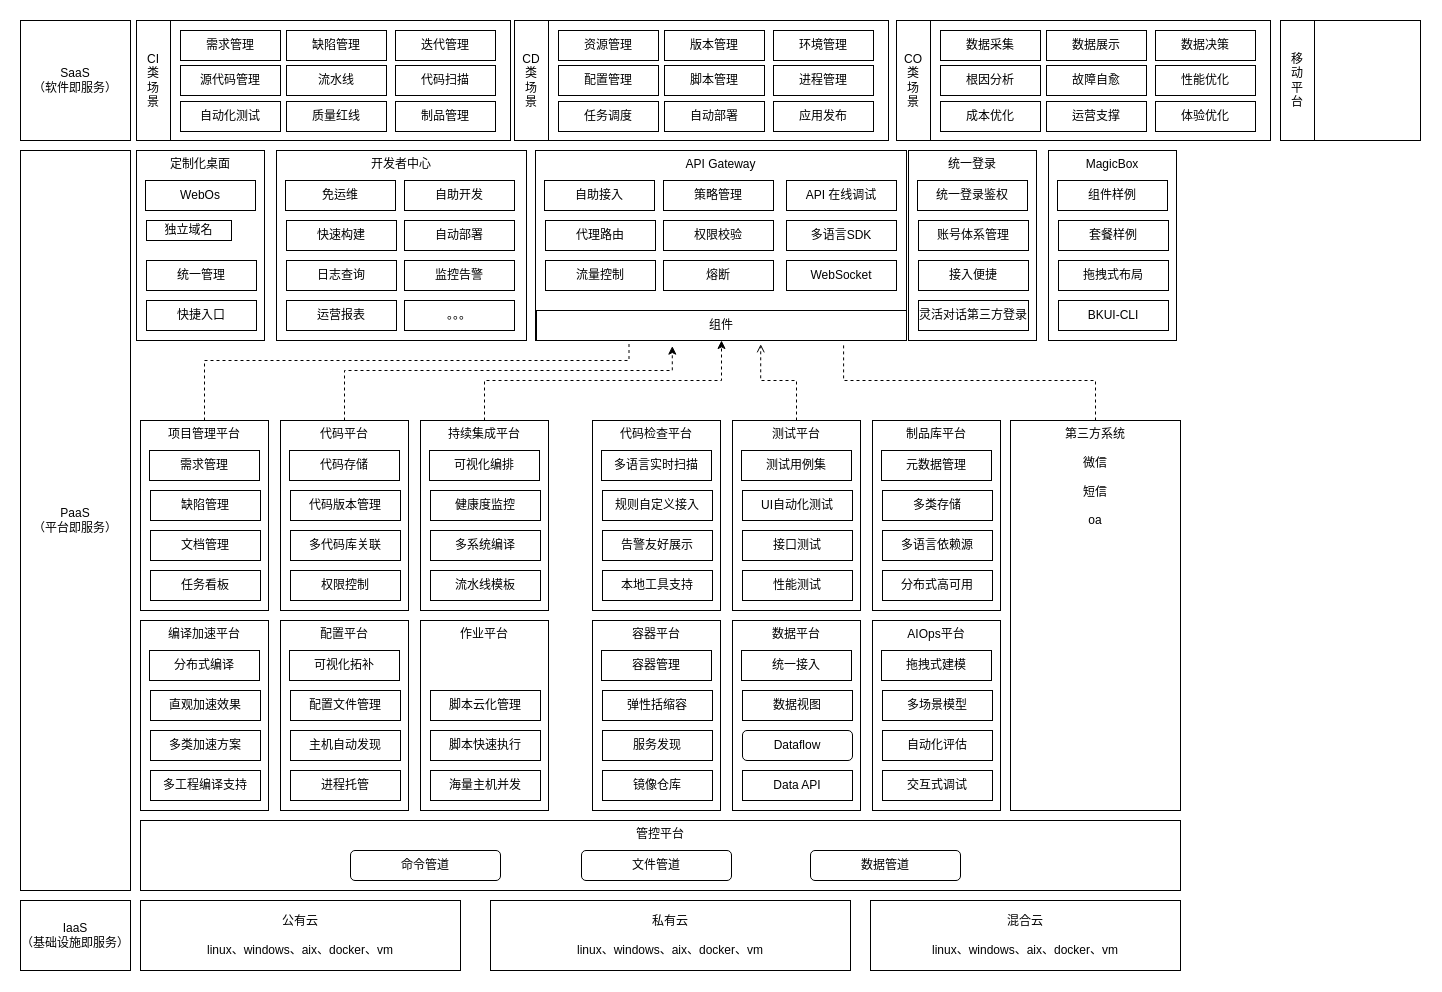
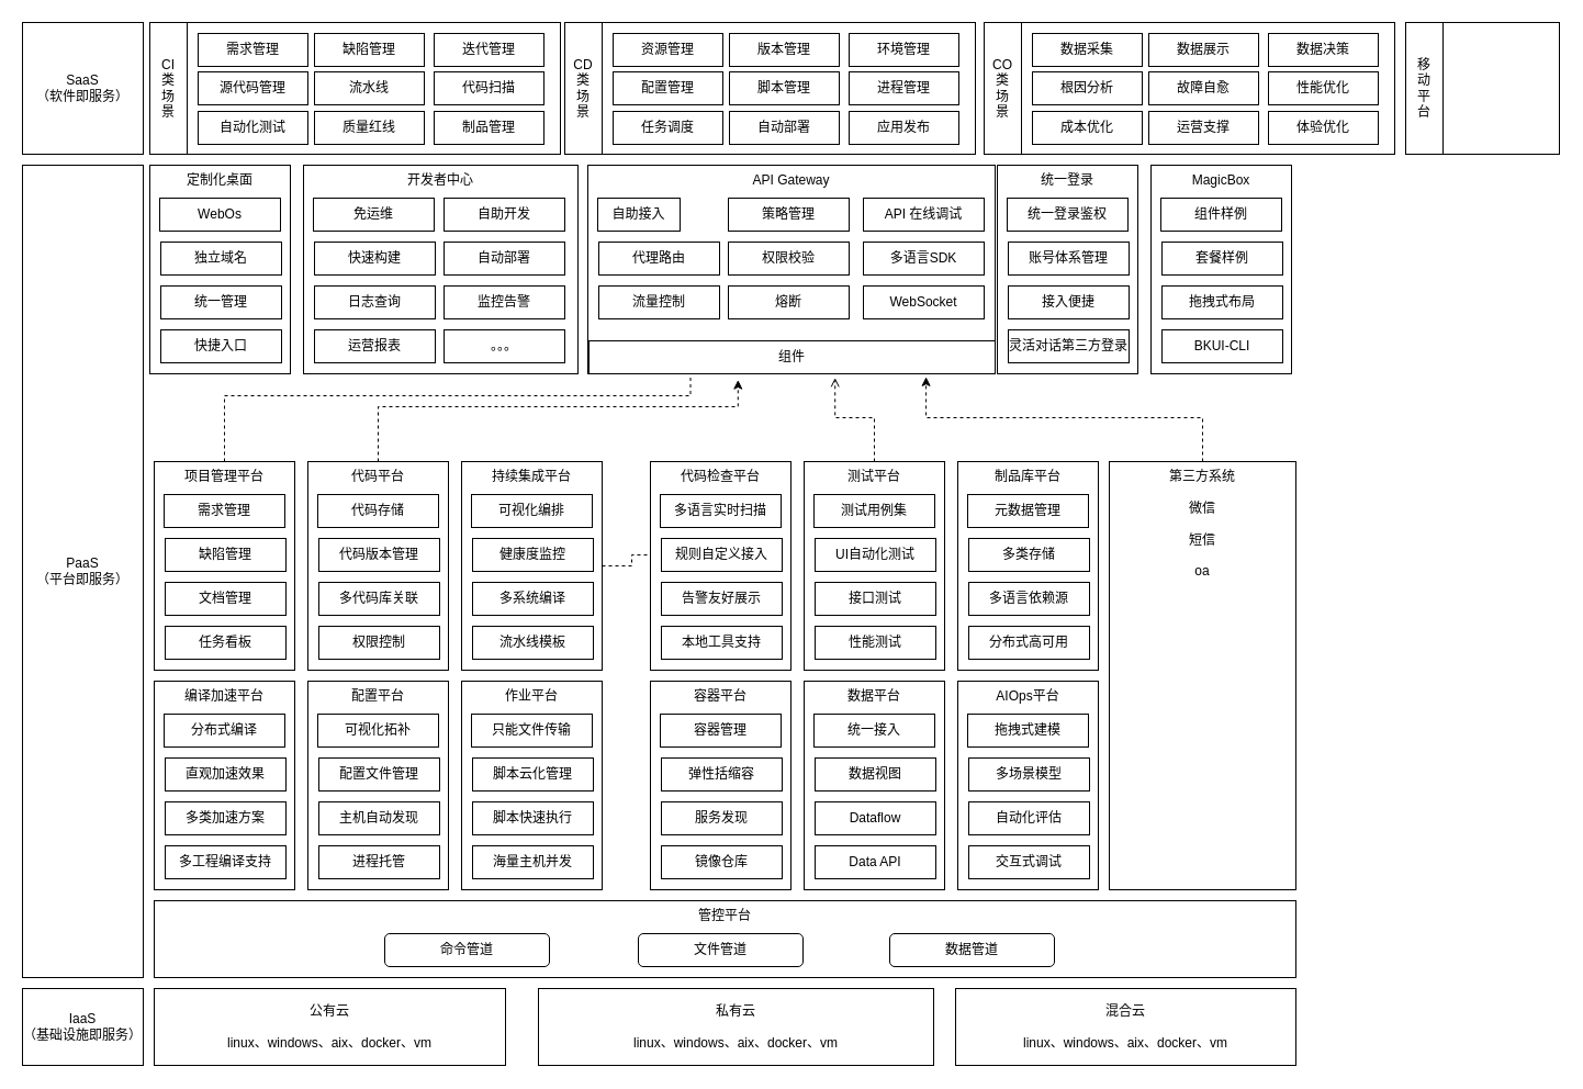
- <mxCell id="94" value="自助接入" style="rounded=0;whiteSpace=wrap;html=1;" vertex="1" parent="1"><mxGeometry x="544" y="180" width="110" height="30" as="geometry" /></mxCell>
+ <mxCell id="94" value="自助接入" style="rounded=0;whiteSpace=wrap;html=1;" vertex="1" parent="1"><mxGeometry x="544" y="180" width="75" height="30" as="geometry" /></mxCell>
- <mxCell id="77" value="独立域名" style="rounded=0;whiteSpace=wrap;html=1;" vertex="1" parent="1"><mxGeometry x="146" y="220" width="85" height="20" as="geometry" /></mxCell>
+ <mxCell id="77" value="独立域名" style="rounded=0;whiteSpace=wrap;html=1;" vertex="1" parent="1"><mxGeometry x="146" y="220" width="110" height="30" as="geometry" /></mxCell>
- <mxCell id="74" style="edgeStyle=orthogonalEdgeStyle;rounded=0;orthogonalLoop=1;jettySize=auto;html=1;entryX=0.83;entryY=1.094;entryDx=0;entryDy=0;entryPerimeter=0;dashed=1;endArrow=none;" edge="1" parent="1" source="75" target="93"><mxGeometry relative="1" as="geometry"><Array as="points"><mxPoint x="1095" y="380" /><mxPoint x="843" y="380" /></Array></mxGeometry></mxCell>
+ <mxCell id="74" style="edgeStyle=orthogonalEdgeStyle;rounded=0;orthogonalLoop=1;jettySize=auto;html=1;entryX=0.83;entryY=1.094;entryDx=0;entryDy=0;entryPerimeter=0;dashed=1;" edge="1" parent="1" source="75" target="93"><mxGeometry relative="1" as="geometry"><Array as="points"><mxPoint x="1095" y="380" /><mxPoint x="843" y="380" /></Array></mxGeometry></mxCell>
- <mxCell id="52" style="edgeStyle=orthogonalEdgeStyle;rounded=0;orthogonalLoop=1;jettySize=auto;html=1;entryX=0.5;entryY=1;entryDx=0;entryDy=0;dashed=1;" edge="1" parent="1" source="53" target="93"><mxGeometry relative="1" as="geometry" /></mxCell>
+ <mxCell id="52" style="edgeStyle=orthogonalEdgeStyle;rounded=0;orthogonalLoop=1;jettySize=auto;html=1;dashed=1;" edge="1" parent="1" source="53" target="59"><mxGeometry relative="1" as="geometry" /></mxCell>
+ <mxCell id="24" value="只能文件传输" style="rounded=0;whiteSpace=wrap;html=1;" vertex="1" parent="1"><mxGeometry x="429" y="650" width="110" height="30" as="geometry" /></mxCell>
- <mxCell id="32" value="Dataflow" style="whiteSpace=wrap;html=1;rounded=1;" vertex="1" parent="1"><mxGeometry x="742" y="730" width="110" height="30" as="geometry" /></mxCell>
+ <mxCell id="32" value="Dataflow" style="rounded=0;whiteSpace=wrap;html=1;" vertex="1" parent="1"><mxGeometry x="742" y="730" width="110" height="30" as="geometry" /></mxCell>
